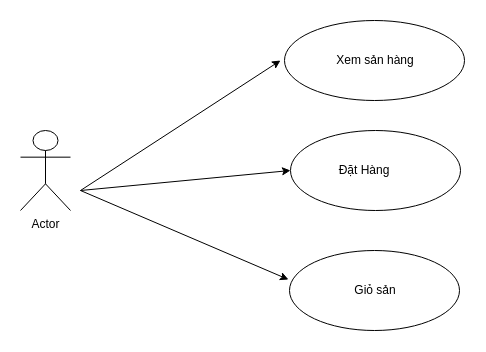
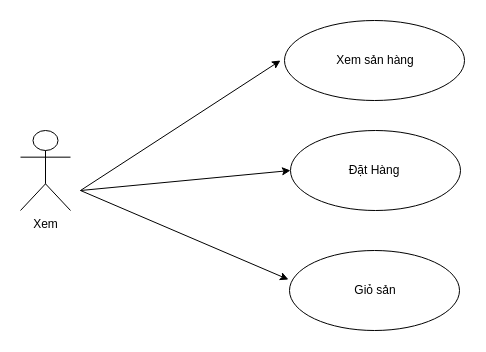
- <mxCell id="8" value="Đặt Hàng" style="text;html=1;strokeColor=none;fillColor=none;align=center;verticalAlign=middle;whiteSpace=wrap;rounded=0;" vertex="1" parent="1"><mxGeometry x="319" y="160" width="90" height="20" as="geometry" /></mxCell>
+ <mxCell id="8" value="Đặt Hàng" style="text;html=1;strokeColor=none;fillColor=none;align=center;verticalAlign=middle;whiteSpace=wrap;rounded=0;" vertex="1" parent="1"><mxGeometry x="329" y="160" width="90" height="20" as="geometry" /></mxCell>
- <mxCell id="2" value="Actor" style="shape=umlActor;verticalLabelPosition=bottom;verticalAlign=top;html=1;outlineConnect=0;" vertex="1" parent="1"><mxGeometry x="20" y="130" width="50" height="80" as="geometry" /></mxCell>
+ <mxCell id="2" value="Xem" style="shape=umlActor;verticalLabelPosition=bottom;verticalAlign=top;html=1;outlineConnect=0;" vertex="1" parent="1"><mxGeometry x="20" y="130" width="50" height="80" as="geometry" /></mxCell>
